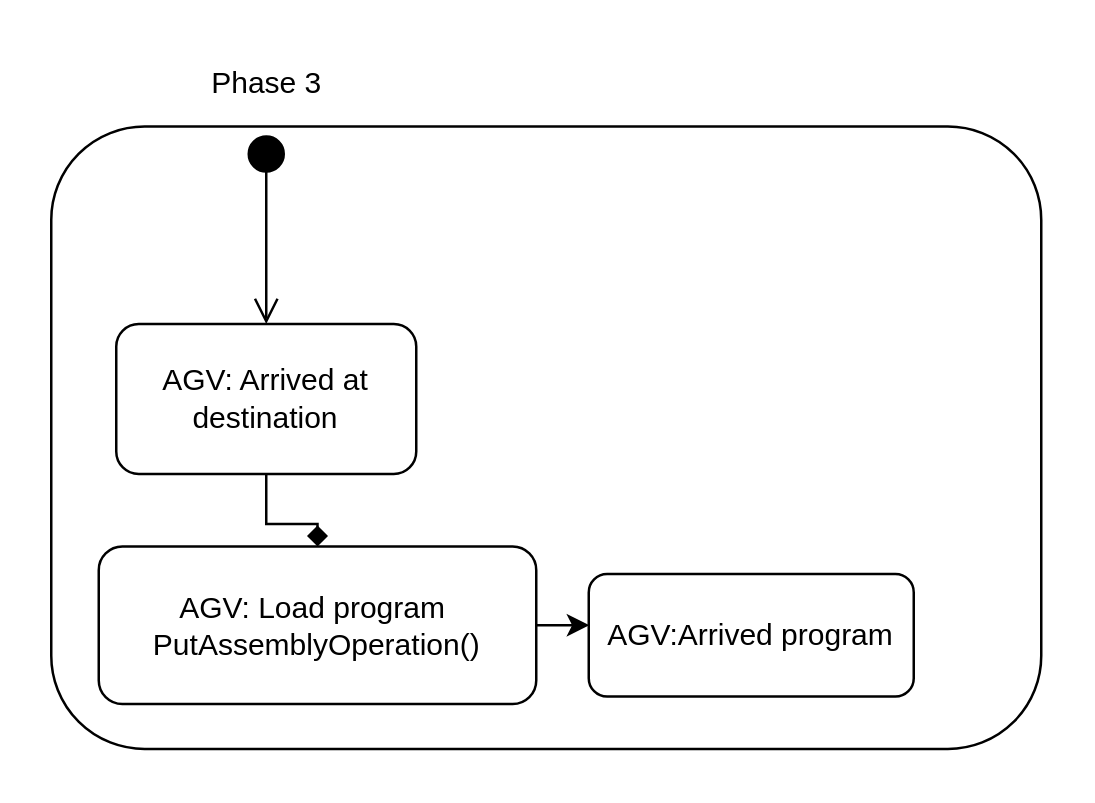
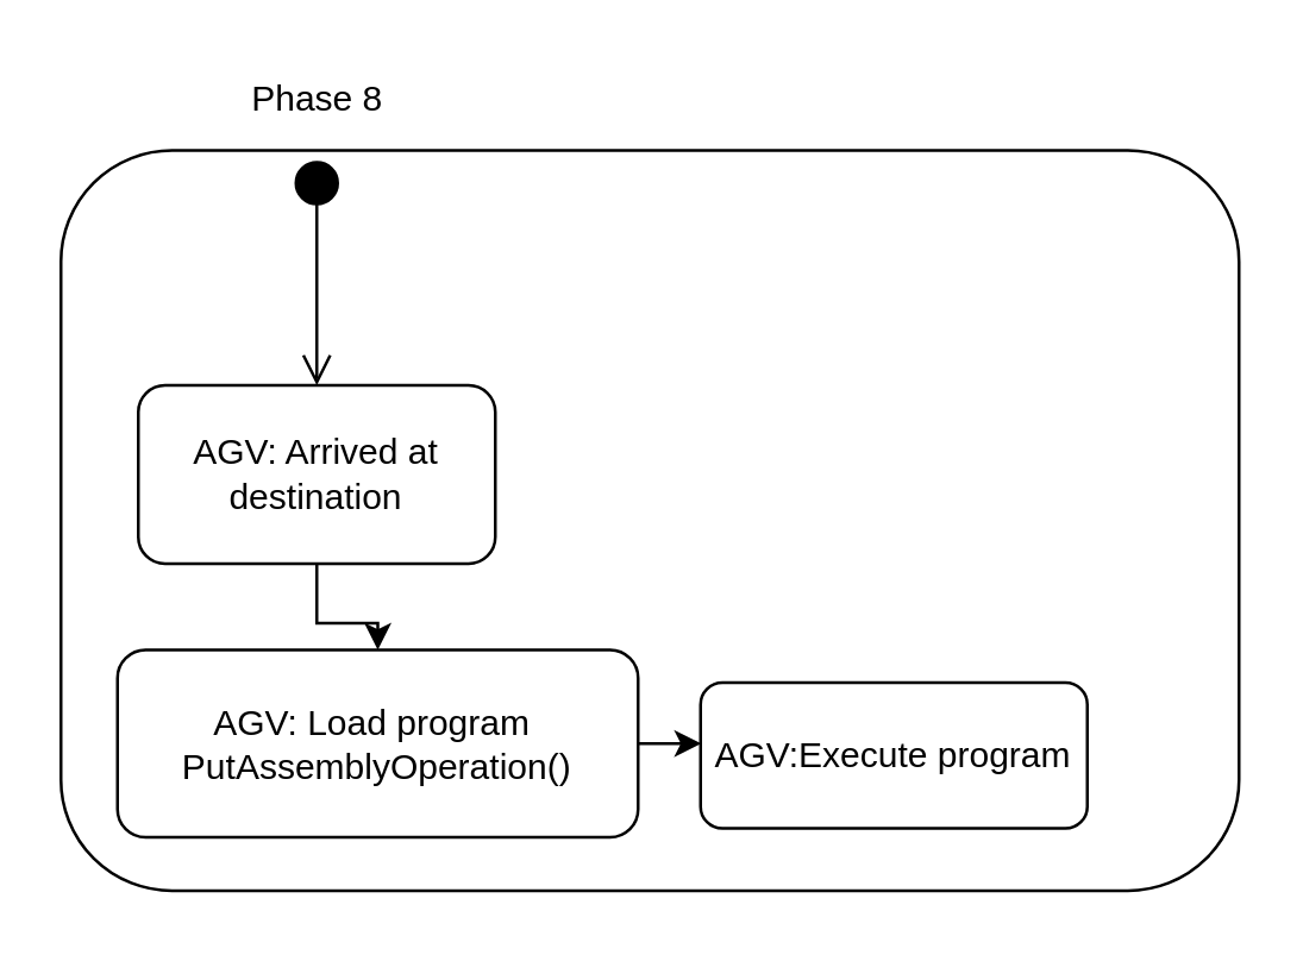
- <mxCell id="3" value="Phase 3" style="text;html=1;align=center;verticalAlign=middle;resizable=0;points=[];autosize=1;strokeColor=none;fillColor=none;" vertex="1" parent="1"><mxGeometry x="75" y="20" width="62" height="26" as="geometry" /></mxCell>
+ <mxCell id="3" value="Phase 8" style="text;html=1;align=center;verticalAlign=middle;resizable=0;points=[];autosize=1;strokeColor=none;fillColor=none;" vertex="1" parent="1"><mxGeometry x="75" y="20" width="62" height="26" as="geometry" /></mxCell>
- <mxCell id="8" style="edgeStyle=orthogonalEdgeStyle;rounded=0;orthogonalLoop=1;jettySize=auto;html=1;endArrow=diamond;" edge="1" parent="1" source="9" target="6"><mxGeometry relative="1" as="geometry" /></mxCell>
+ <mxCell id="8" style="edgeStyle=orthogonalEdgeStyle;rounded=0;orthogonalLoop=1;jettySize=auto;html=1;" edge="1" parent="1" source="9" target="6"><mxGeometry relative="1" as="geometry" /></mxCell>
- <mxCell id="7" value="AGV:Arrived program" style="rounded=1;whiteSpace=wrap;html=1;" vertex="1" parent="1"><mxGeometry x="235" y="229" width="130" height="49" as="geometry" /></mxCell>
+ <mxCell id="7" value="AGV:Execute program" style="rounded=1;whiteSpace=wrap;html=1;" vertex="1" parent="1"><mxGeometry x="235" y="229" width="130" height="49" as="geometry" /></mxCell>
